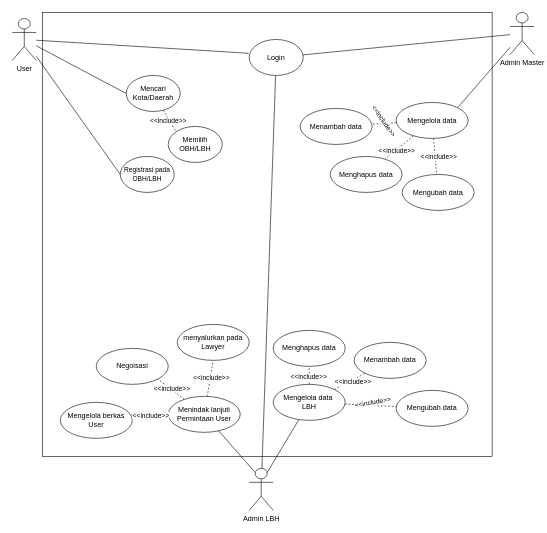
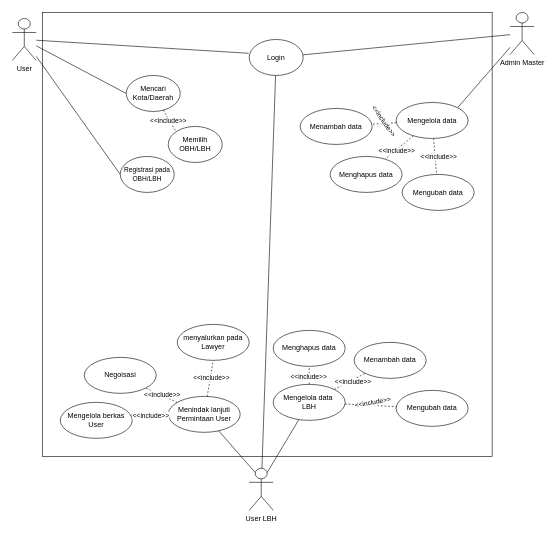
- <mxCell id="45" value="Negoisasi" style="ellipse;whiteSpace=wrap;html=1;" parent="1" vertex="1"><mxGeometry x="160" y="580" width="120" height="60" as="geometry" /></mxCell>
+ <mxCell id="45" value="Negoisasi" style="ellipse;whiteSpace=wrap;html=1;" parent="1" vertex="1"><mxGeometry x="140" y="595" width="120" height="60" as="geometry" /></mxCell>
- <mxCell id="27" value="Admin LBH&lt;div&gt;&lt;br&gt;&lt;/div&gt;" style="shape=umlActor;verticalLabelPosition=bottom;verticalAlign=top;html=1;outlineConnect=0;" parent="1" vertex="1"><mxGeometry x="415" y="780" width="40" height="70" as="geometry" /></mxCell>
+ <mxCell id="27" value="User LBH&lt;div&gt;&lt;br&gt;&lt;/div&gt;" style="shape=umlActor;verticalLabelPosition=bottom;verticalAlign=top;html=1;outlineConnect=0;" parent="1" vertex="1"><mxGeometry x="415" y="780" width="40" height="70" as="geometry" /></mxCell>
